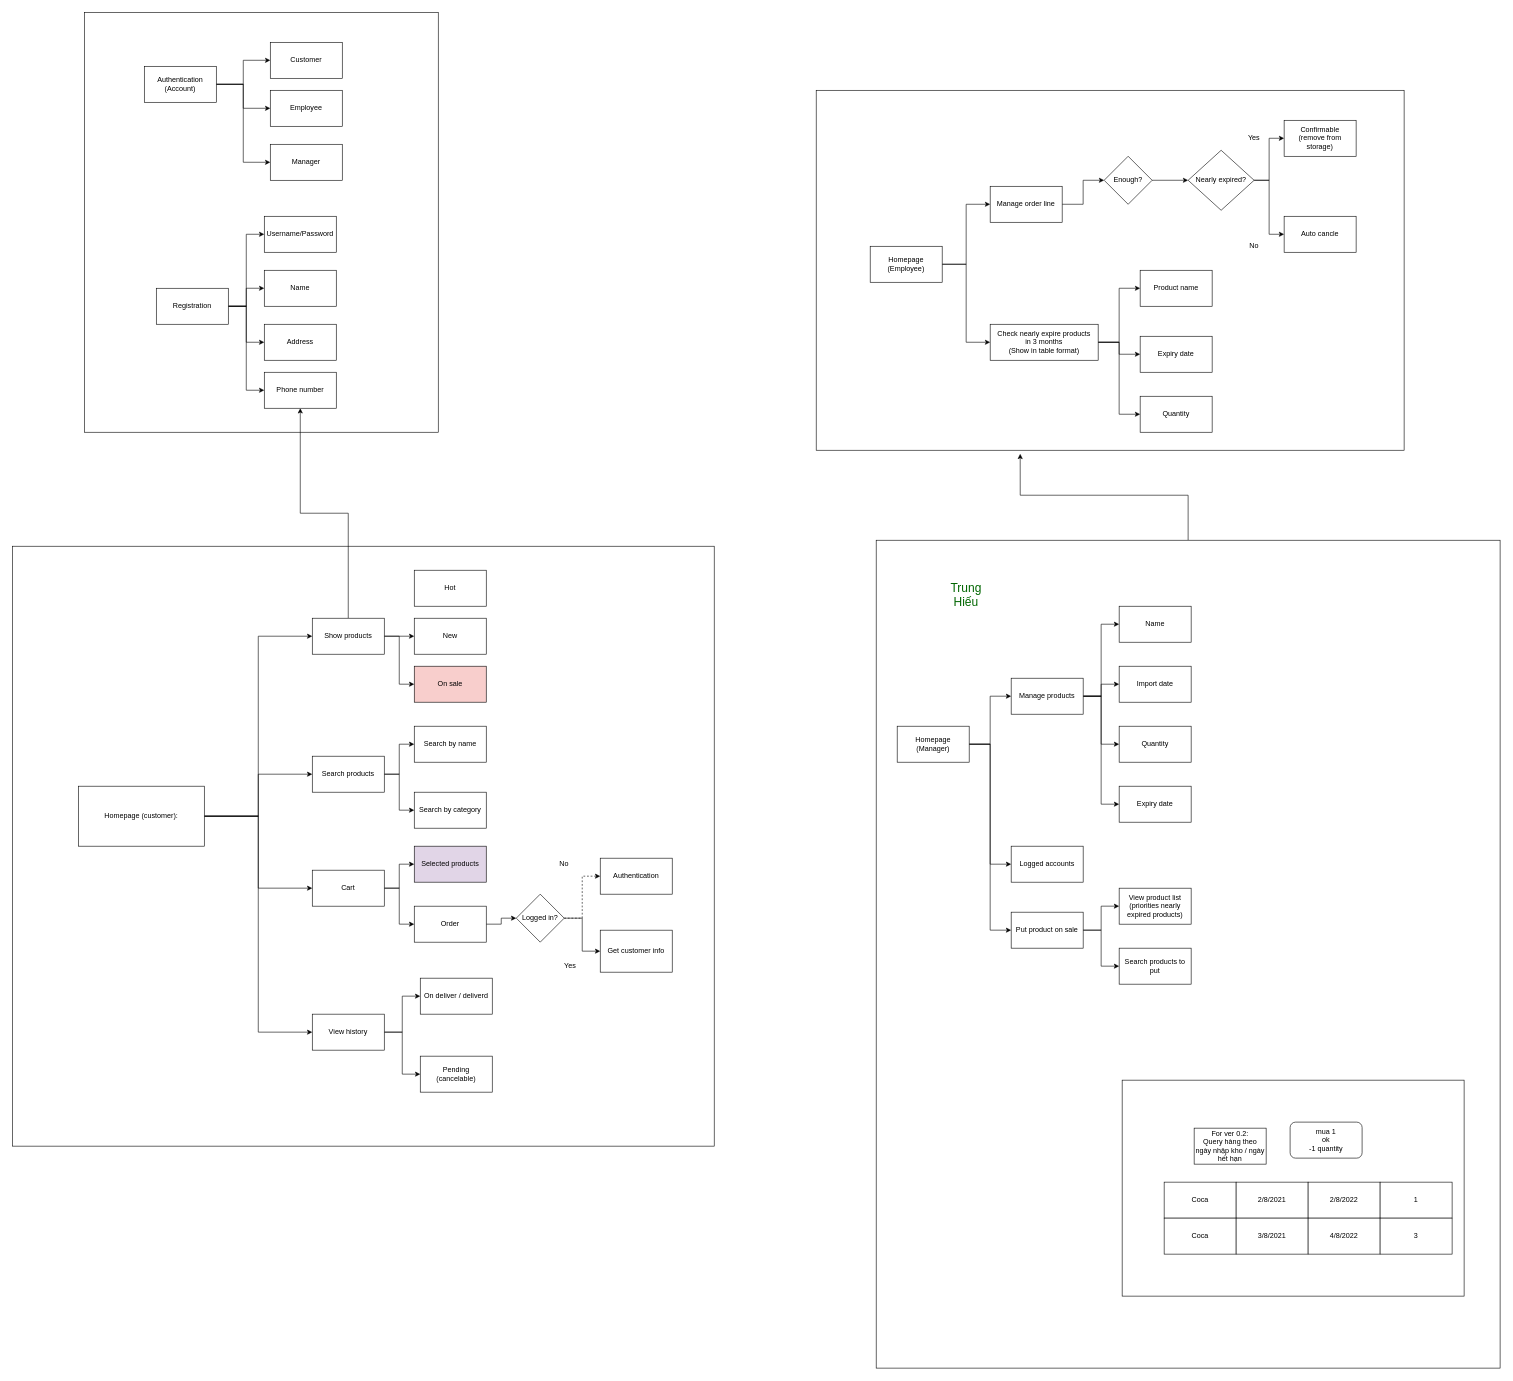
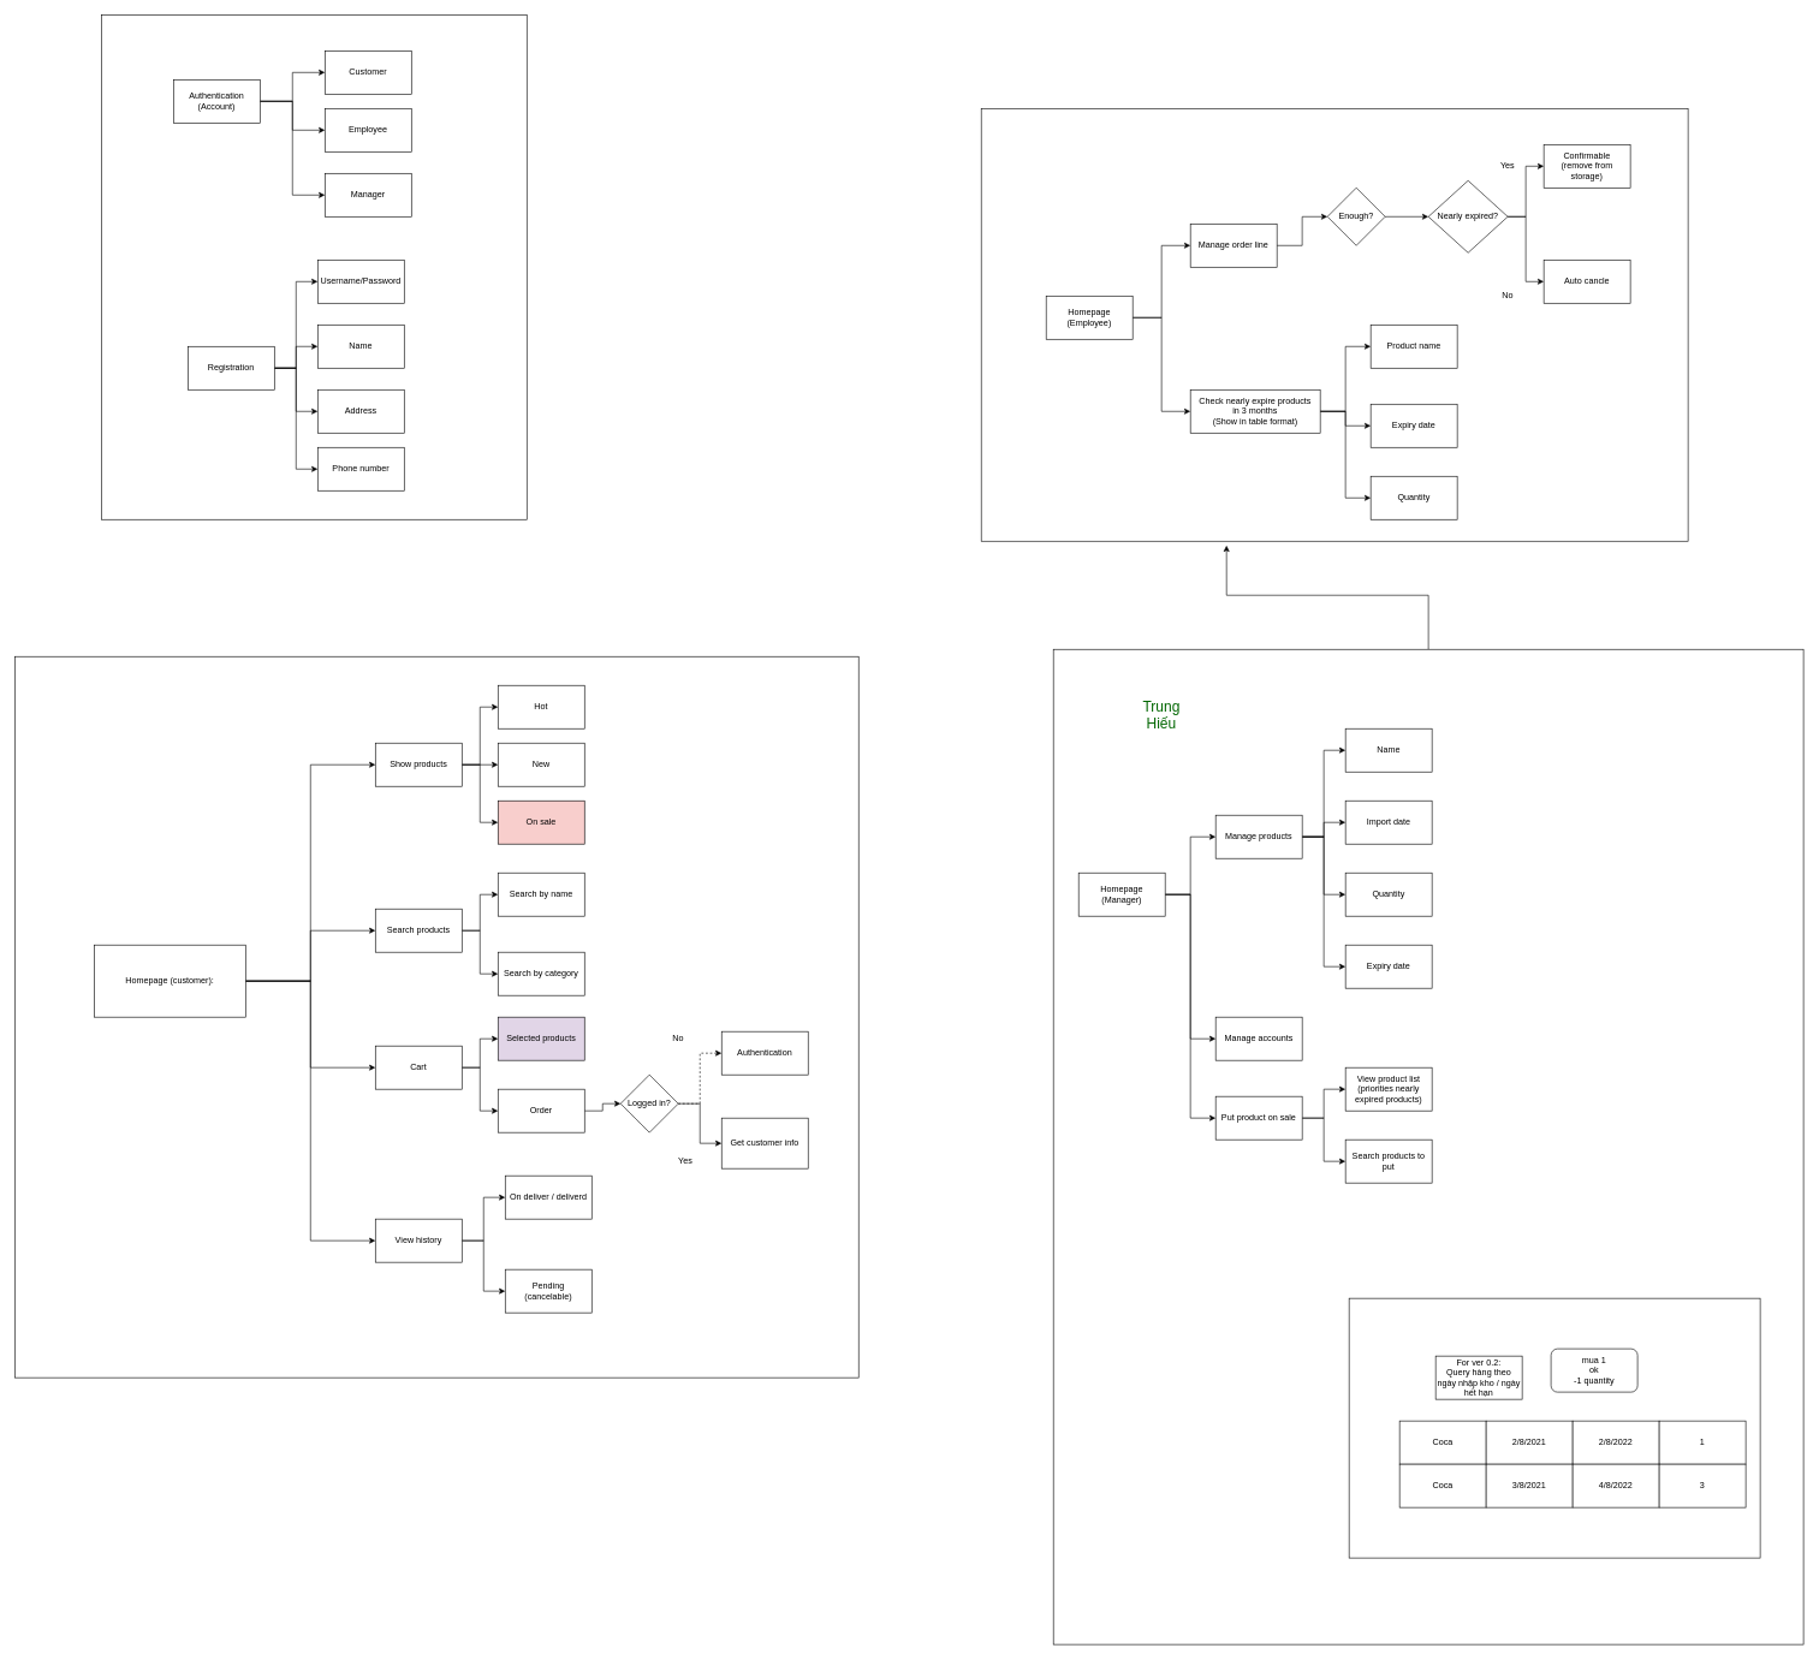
- <mxCell id="24" style="edgeStyle=orthogonalEdgeStyle;rounded=0;orthogonalLoop=1;jettySize=auto;html=1;" edge="1" parent="1" source="25" target="48"><mxGeometry relative="1" as="geometry" /></mxCell>
+ <mxCell id="24" style="edgeStyle=orthogonalEdgeStyle;rounded=0;orthogonalLoop=1;jettySize=auto;html=1;entryX=0;entryY=0.5;entryDx=0;entryDy=0;" edge="1" parent="1" source="25" target="26"><mxGeometry relative="1" as="geometry" /></mxCell>
- <mxCell id="92" value="Logged accounts" style="rounded=0;whiteSpace=wrap;html=1;" vertex="1" parent="1"><mxGeometry x="1685" y="1410" width="120" height="60" as="geometry" /></mxCell>
+ <mxCell id="92" value="Manage accounts" style="rounded=0;whiteSpace=wrap;html=1;" vertex="1" parent="1"><mxGeometry x="1685" y="1410" width="120" height="60" as="geometry" /></mxCell>
